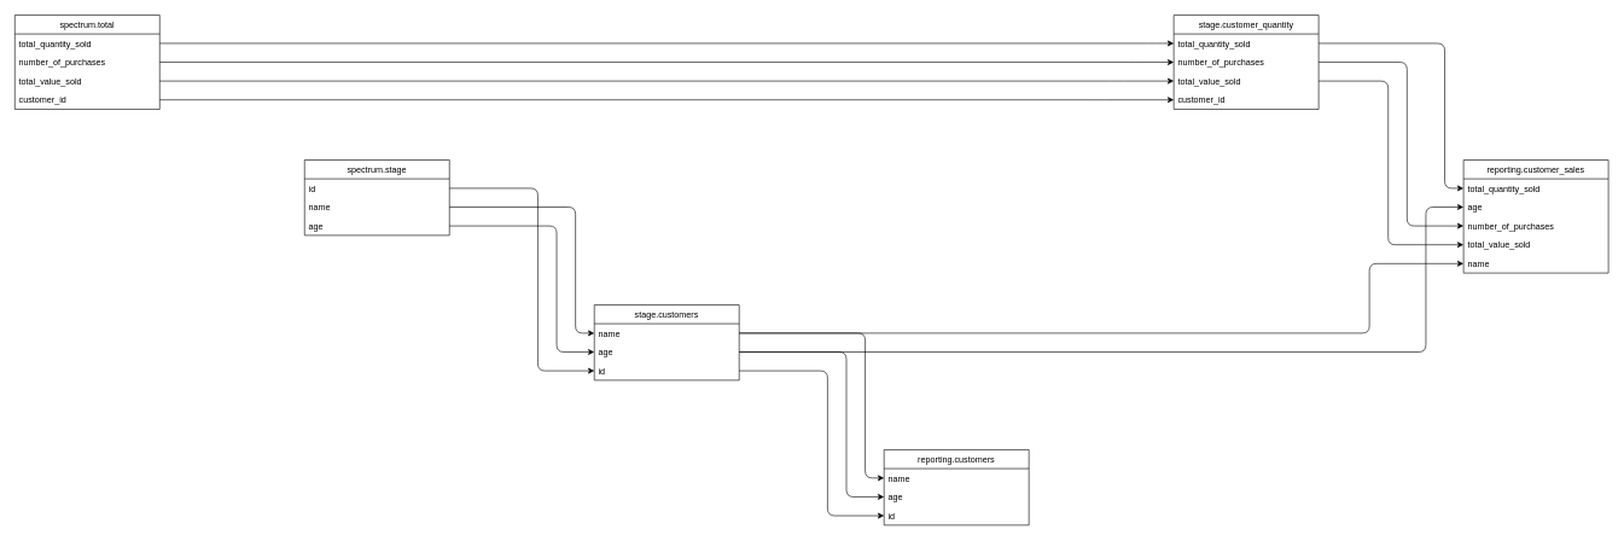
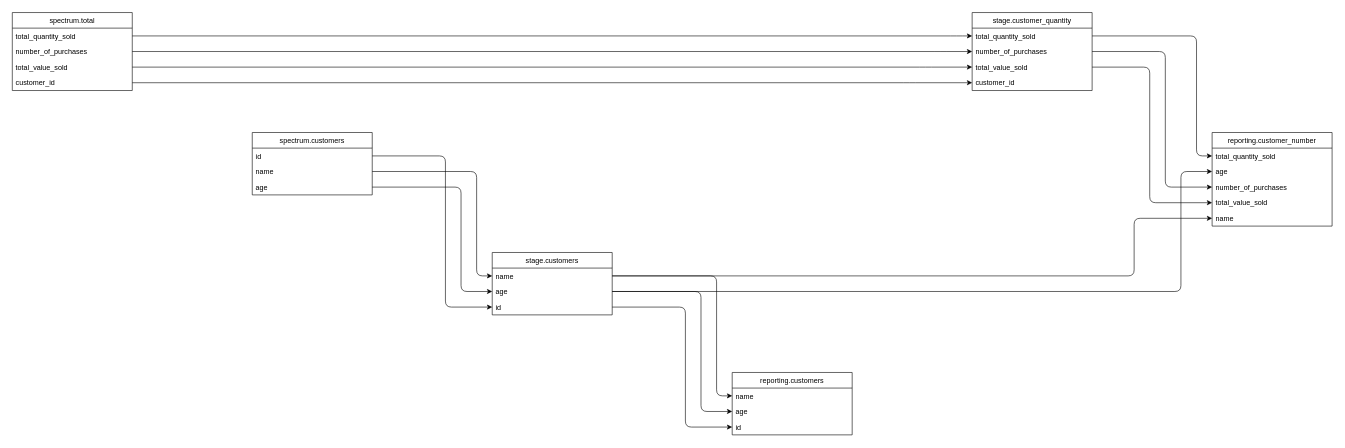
- <mxCell id="30" value="spectrum.stage" style="swimlane;fontStyle=0;childLayout=stackLayout;horizontal=1;startSize=26;fillColor=none;horizontalStack=0;resizeParent=1;resizeParentMax=0;resizeLast=0;collapsible=1;marginBottom=0;" vertex="1" parent="1"><mxGeometry x="420" y="220" width="200" height="104" as="geometry" /></mxCell>
+ <mxCell id="30" value="spectrum.customers" style="swimlane;fontStyle=0;childLayout=stackLayout;horizontal=1;startSize=26;fillColor=none;horizontalStack=0;resizeParent=1;resizeParentMax=0;resizeLast=0;collapsible=1;marginBottom=0;" vertex="1" parent="1"><mxGeometry x="420" y="220" width="200" height="104" as="geometry" /></mxCell>
- <mxCell id="34" value="reporting.customer_sales" style="swimlane;fontStyle=0;childLayout=stackLayout;horizontal=1;startSize=26;fillColor=none;horizontalStack=0;resizeParent=1;resizeParentMax=0;resizeLast=0;collapsible=1;marginBottom=0;" vertex="1" parent="1"><mxGeometry x="2020" y="220" width="200" height="156" as="geometry" /></mxCell>
+ <mxCell id="34" value="reporting.customer_number" style="swimlane;fontStyle=0;childLayout=stackLayout;horizontal=1;startSize=26;fillColor=none;horizontalStack=0;resizeParent=1;resizeParentMax=0;resizeLast=0;collapsible=1;marginBottom=0;" vertex="1" parent="1"><mxGeometry x="2020" y="220" width="200" height="156" as="geometry" /></mxCell>
